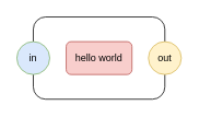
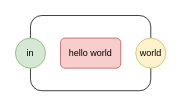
- <mxCell id="3" value="in" style="ellipse;whiteSpace=wrap;html=1;aspect=fixed;fillColor=#dae8fc;strokeColor=#82b366;" vertex="1" parent="1"><mxGeometry x="20" y="50" width="40" height="40" as="geometry" /></mxCell>
+ <mxCell id="3" value="in" style="ellipse;whiteSpace=wrap;html=1;aspect=fixed;fillColor=#d5e8d4;strokeColor=#82b366;" vertex="1" parent="1"><mxGeometry x="20" y="50" width="40" height="40" as="geometry" /></mxCell>
- <mxCell id="4" value="out" style="ellipse;whiteSpace=wrap;html=1;aspect=fixed;fillColor=#fff2cc;strokeColor=#d6b656;" vertex="1" parent="1"><mxGeometry x="180" y="50" width="40" height="40" as="geometry" /></mxCell>
+ <mxCell id="4" value="world" style="ellipse;whiteSpace=wrap;html=1;aspect=fixed;fillColor=#fff2cc;strokeColor=#d6b656;" vertex="1" parent="1"><mxGeometry x="180" y="50" width="40" height="40" as="geometry" /></mxCell>
